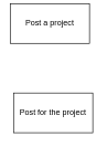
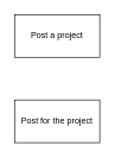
- <mxCell id="2" value="Post a project" style="rounded=0;whiteSpace=wrap;html=1;" vertex="1" parent="1"><mxGeometry x="15" y="5" width="120" height="60" as="geometry" /></mxCell>
+ <mxCell id="2" value="Post a project" style="rounded=0;whiteSpace=wrap;html=1;" vertex="1" parent="1"><mxGeometry x="20" y="20" width="120" height="60" as="geometry" /></mxCell>
